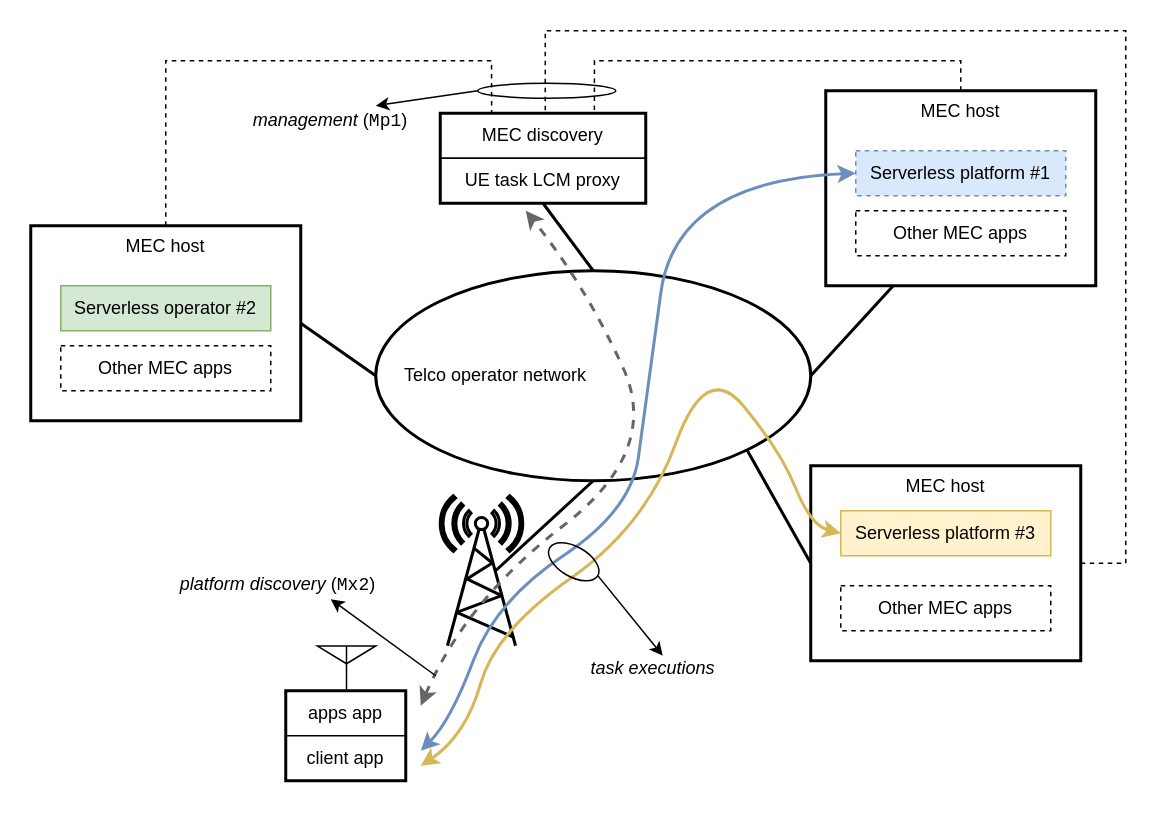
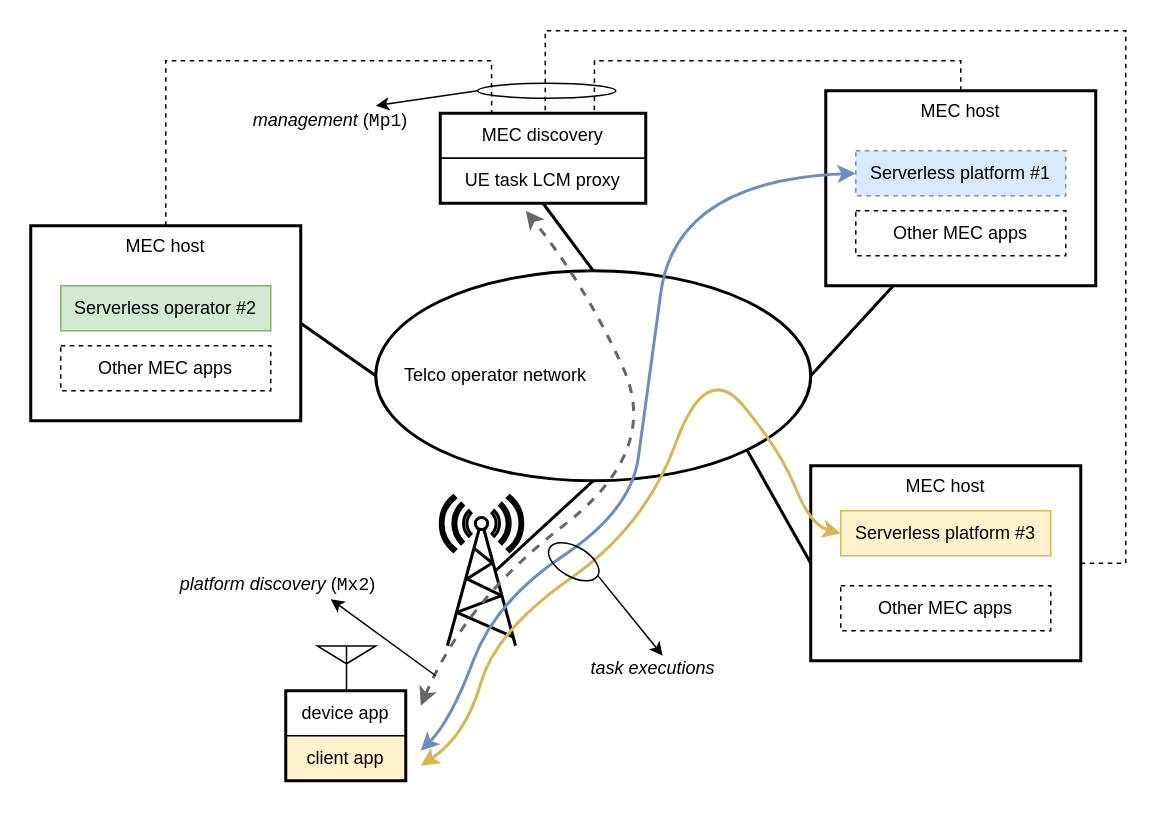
- <mxCell id="23" value="apps app" style="rounded=0;whiteSpace=wrap;html=1;" vertex="1" parent="1"><mxGeometry x="190" y="460" width="80" height="30" as="geometry" /></mxCell>
+ <mxCell id="23" value="device app" style="rounded=0;whiteSpace=wrap;html=1;" vertex="1" parent="1"><mxGeometry x="190" y="460" width="80" height="30" as="geometry" /></mxCell>
- <mxCell id="24" value="client app" style="rounded=0;whiteSpace=wrap;html=1;" vertex="1" parent="1"><mxGeometry x="190" y="490" width="80" height="30" as="geometry" /></mxCell>
+ <mxCell id="24" value="client app" style="rounded=0;whiteSpace=wrap;html=1;fillColor=#fff2cc;" vertex="1" parent="1"><mxGeometry x="190" y="490" width="80" height="30" as="geometry" /></mxCell>
